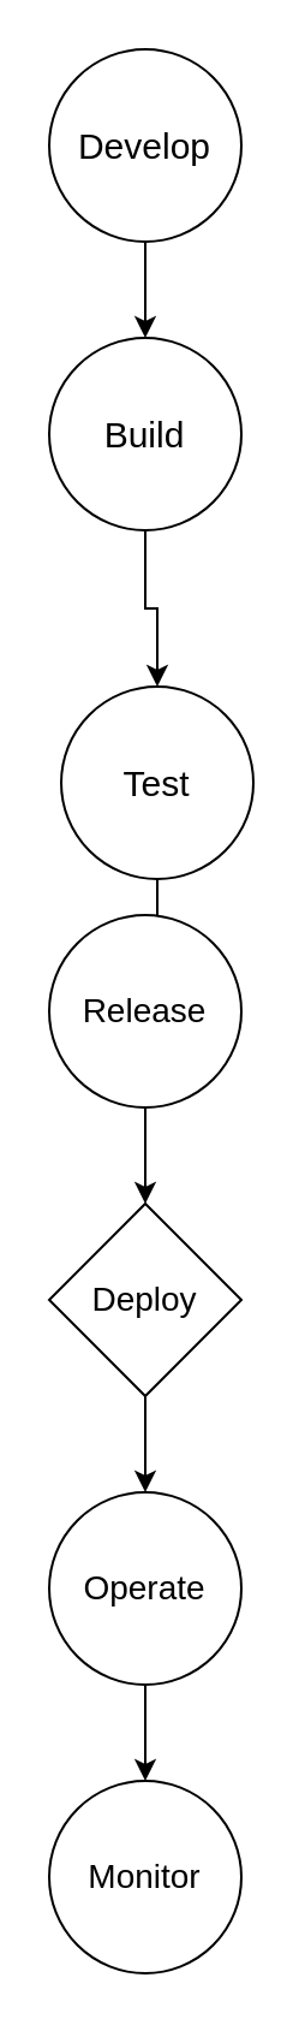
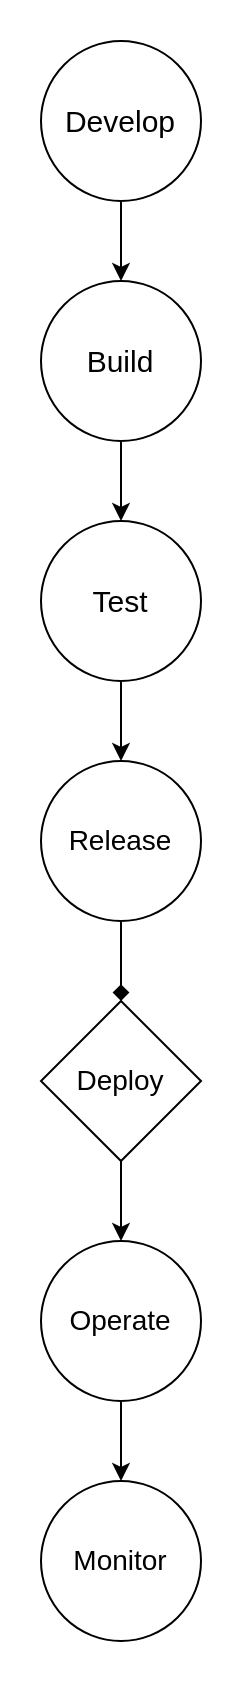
- <mxCell id="5" value="&lt;font style=&quot;font-size: 15px;&quot;&gt;Test&lt;/font&gt;" style="ellipse;whiteSpace=wrap;html=1;aspect=fixed;" vertex="1" parent="1"><mxGeometry x="25" y="285" width="80" height="80" as="geometry" /></mxCell>
+ <mxCell id="5" value="&lt;font style=&quot;font-size: 15px;&quot;&gt;Test&lt;/font&gt;" style="ellipse;whiteSpace=wrap;html=1;aspect=fixed;" vertex="1" parent="1"><mxGeometry x="20" y="260" width="80" height="80" as="geometry" /></mxCell>
- <mxCell id="9" value="" style="edgeStyle=orthogonalEdgeStyle;rounded=0;orthogonalLoop=1;jettySize=auto;html=1;" edge="1" parent="1" source="10" target="12"><mxGeometry relative="1" as="geometry" /></mxCell>
+ <mxCell id="9" value="" style="edgeStyle=orthogonalEdgeStyle;rounded=0;orthogonalLoop=1;jettySize=auto;html=1;endArrow=diamond;" edge="1" parent="1" source="10" target="12"><mxGeometry relative="1" as="geometry" /></mxCell>
